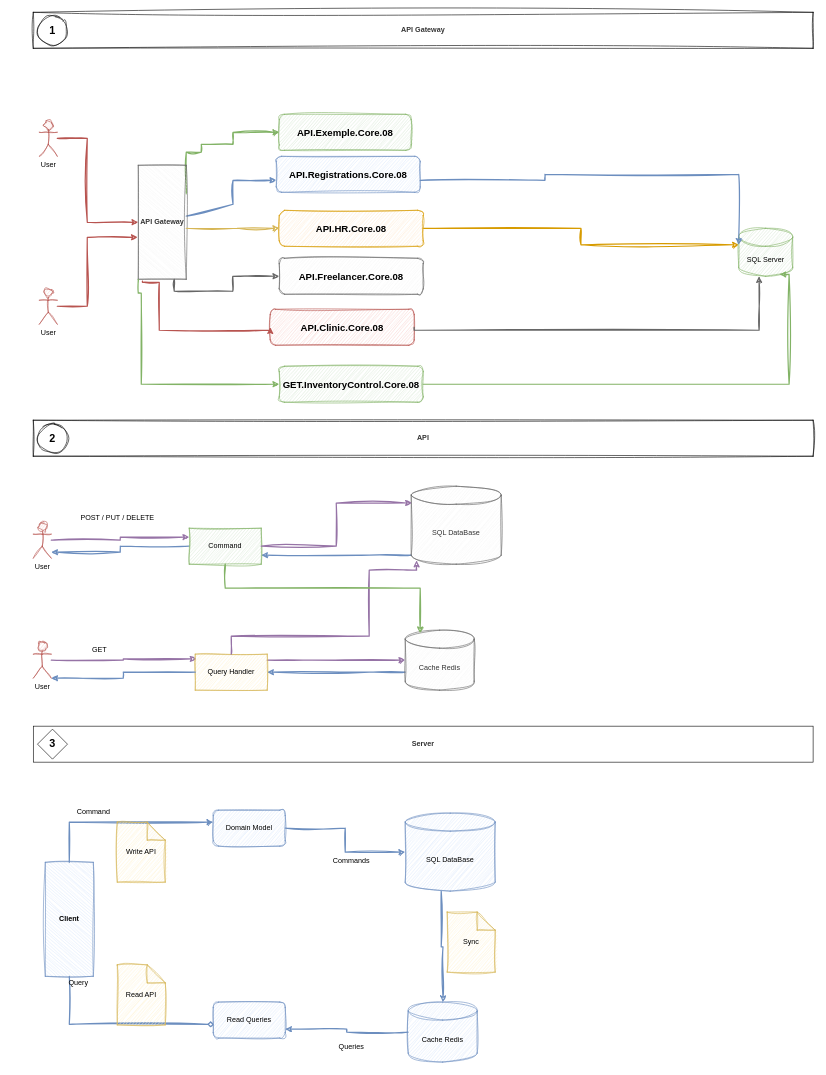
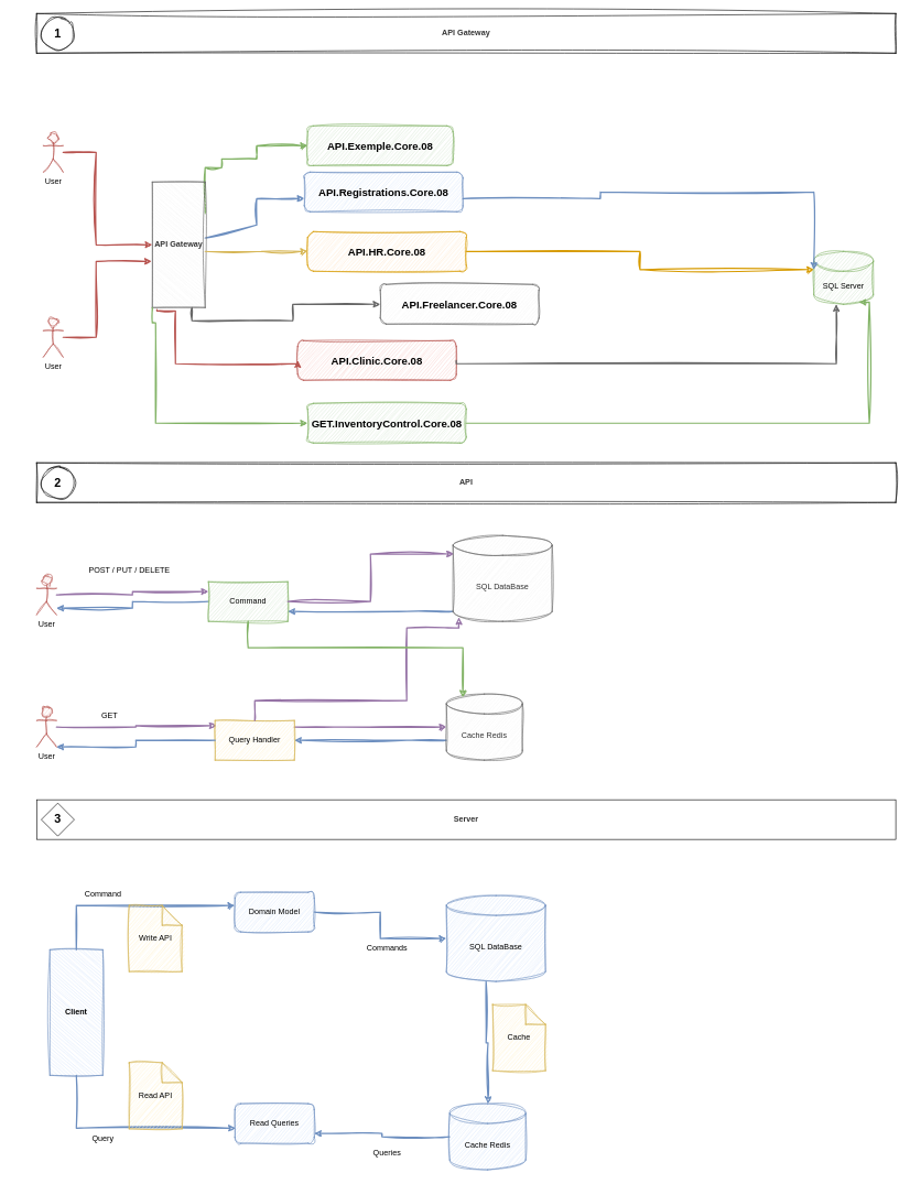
- <mxCell id="57" value="&lt;span style=&quot;color: rgb(0, 0, 0); font-size: 16px; font-weight: 700;&quot;&gt;API.Freelancer.Core.08&lt;/span&gt;" style="rounded=1;whiteSpace=wrap;html=1;fillColor=#f5f5f5;strokeColor=#666666;sketch=1;curveFitting=1;jiggle=2;fontColor=#333333;" parent="1" vertex="1"><mxGeometry x="465" y="430" width="240" height="60" as="geometry" /></mxCell>
+ <mxCell id="57" value="&lt;span style=&quot;color: rgb(0, 0, 0); font-size: 16px; font-weight: 700;&quot;&gt;API.Freelancer.Core.08&lt;/span&gt;" style="rounded=1;whiteSpace=wrap;html=1;fillColor=#f5f5f5;strokeColor=#666666;sketch=1;curveFitting=1;jiggle=2;fontColor=#333333;" parent="1" vertex="1"><mxGeometry x="575" y="430" width="240" height="60" as="geometry" /></mxCell>
- <mxCell id="51" value="Sync" style="shape=note;whiteSpace=wrap;html=1;backgroundOutline=1;darkOpacity=0.05;sketch=1;curveFitting=1;jiggle=2;fillColor=#fff2cc;strokeColor=#d6b656;" parent="1" vertex="1"><mxGeometry x="745" y="1520" width="80" height="100" as="geometry" /></mxCell>
+ <mxCell id="51" value="Cache" style="shape=note;whiteSpace=wrap;html=1;backgroundOutline=1;darkOpacity=0.05;sketch=1;curveFitting=1;jiggle=2;fillColor=#fff2cc;strokeColor=#d6b656;" parent="1" vertex="1"><mxGeometry x="745" y="1520" width="80" height="100" as="geometry" /></mxCell>
- <mxCell id="53" value="Query" style="text;html=1;align=center;verticalAlign=middle;resizable=0;points=[];autosize=1;strokeColor=none;fillColor=none;strokeWidth=12;" parent="1" vertex="1"><mxGeometry x="100" y="1623" width="60" height="30" as="geometry" /></mxCell>
+ <mxCell id="53" value="Query" style="text;html=1;align=center;verticalAlign=middle;resizable=0;points=[];autosize=1;strokeColor=none;fillColor=none;strokeWidth=12;" parent="1" vertex="1"><mxGeometry x="125" y="1708" width="60" height="30" as="geometry" /></mxCell>
- <mxCell id="49" style="edgeStyle=orthogonalEdgeStyle;rounded=0;orthogonalLoop=1;jettySize=auto;html=1;entryX=0.008;entryY=0.617;entryDx=0;entryDy=0;entryPerimeter=0;sketch=1;curveFitting=1;jiggle=2;strokeWidth=2;fillColor=#dae8fc;strokeColor=#6c8ebf;endArrow=diamond;" parent="1" source="44" target="47" edge="1"><mxGeometry relative="1" as="geometry"><Array as="points"><mxPoint x="115" y="1707" /></Array></mxGeometry></mxCell>
+ <mxCell id="49" style="edgeStyle=orthogonalEdgeStyle;rounded=0;orthogonalLoop=1;jettySize=auto;html=1;entryX=0.008;entryY=0.617;entryDx=0;entryDy=0;entryPerimeter=0;sketch=1;curveFitting=1;jiggle=2;strokeWidth=2;fillColor=#dae8fc;strokeColor=#6c8ebf;" parent="1" source="44" target="47" edge="1"><mxGeometry relative="1" as="geometry"><Array as="points"><mxPoint x="115" y="1707" /></Array></mxGeometry></mxCell>
